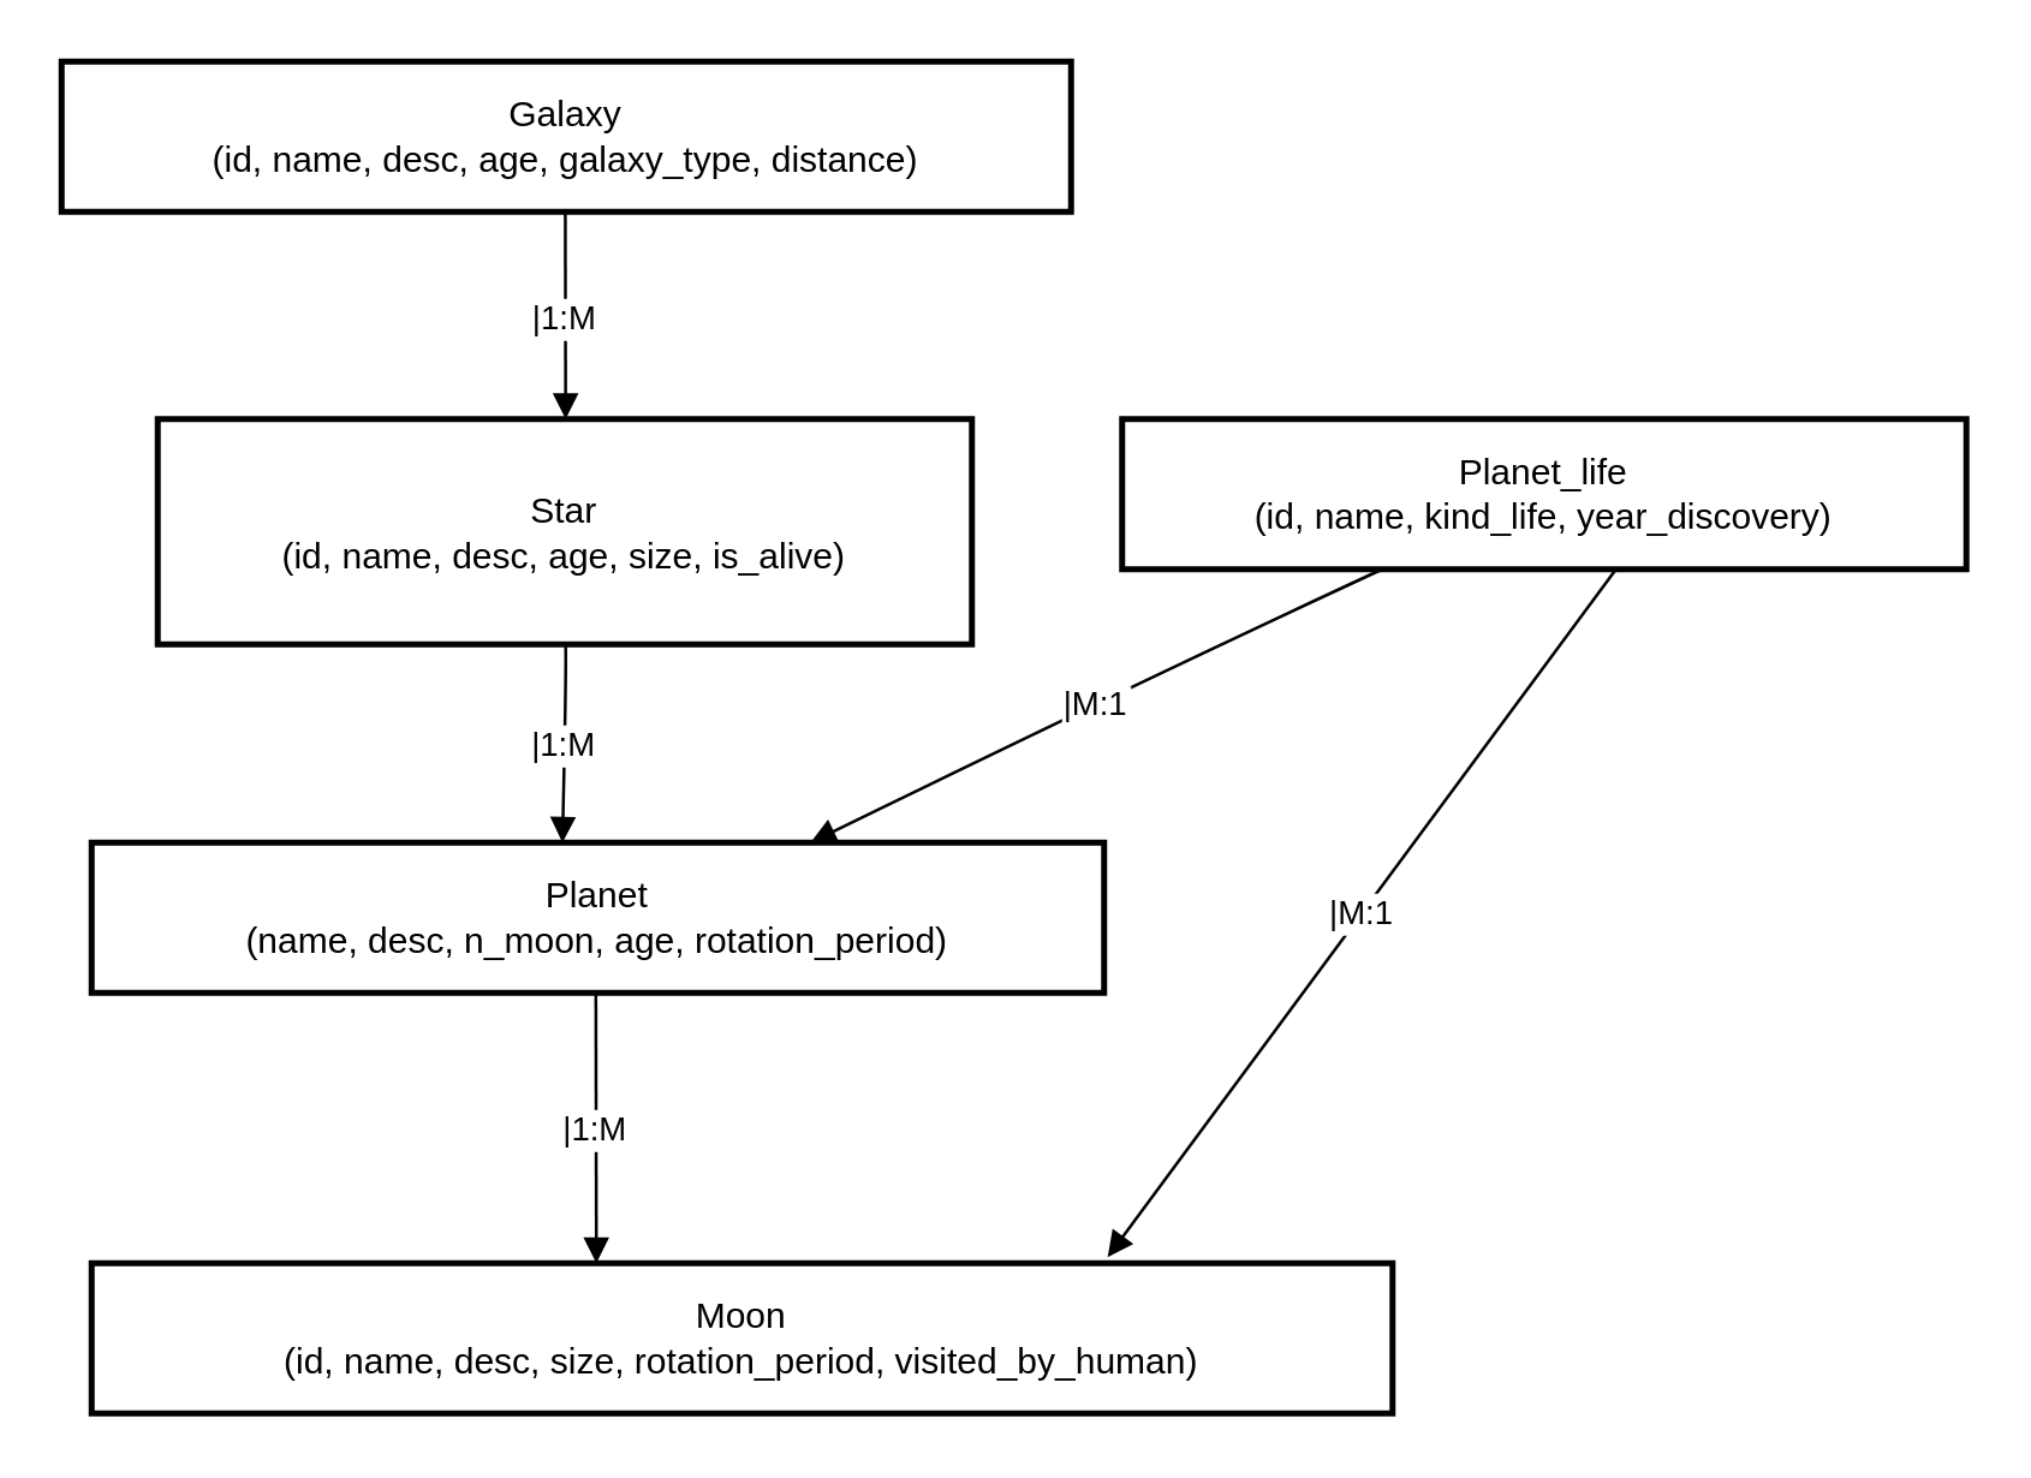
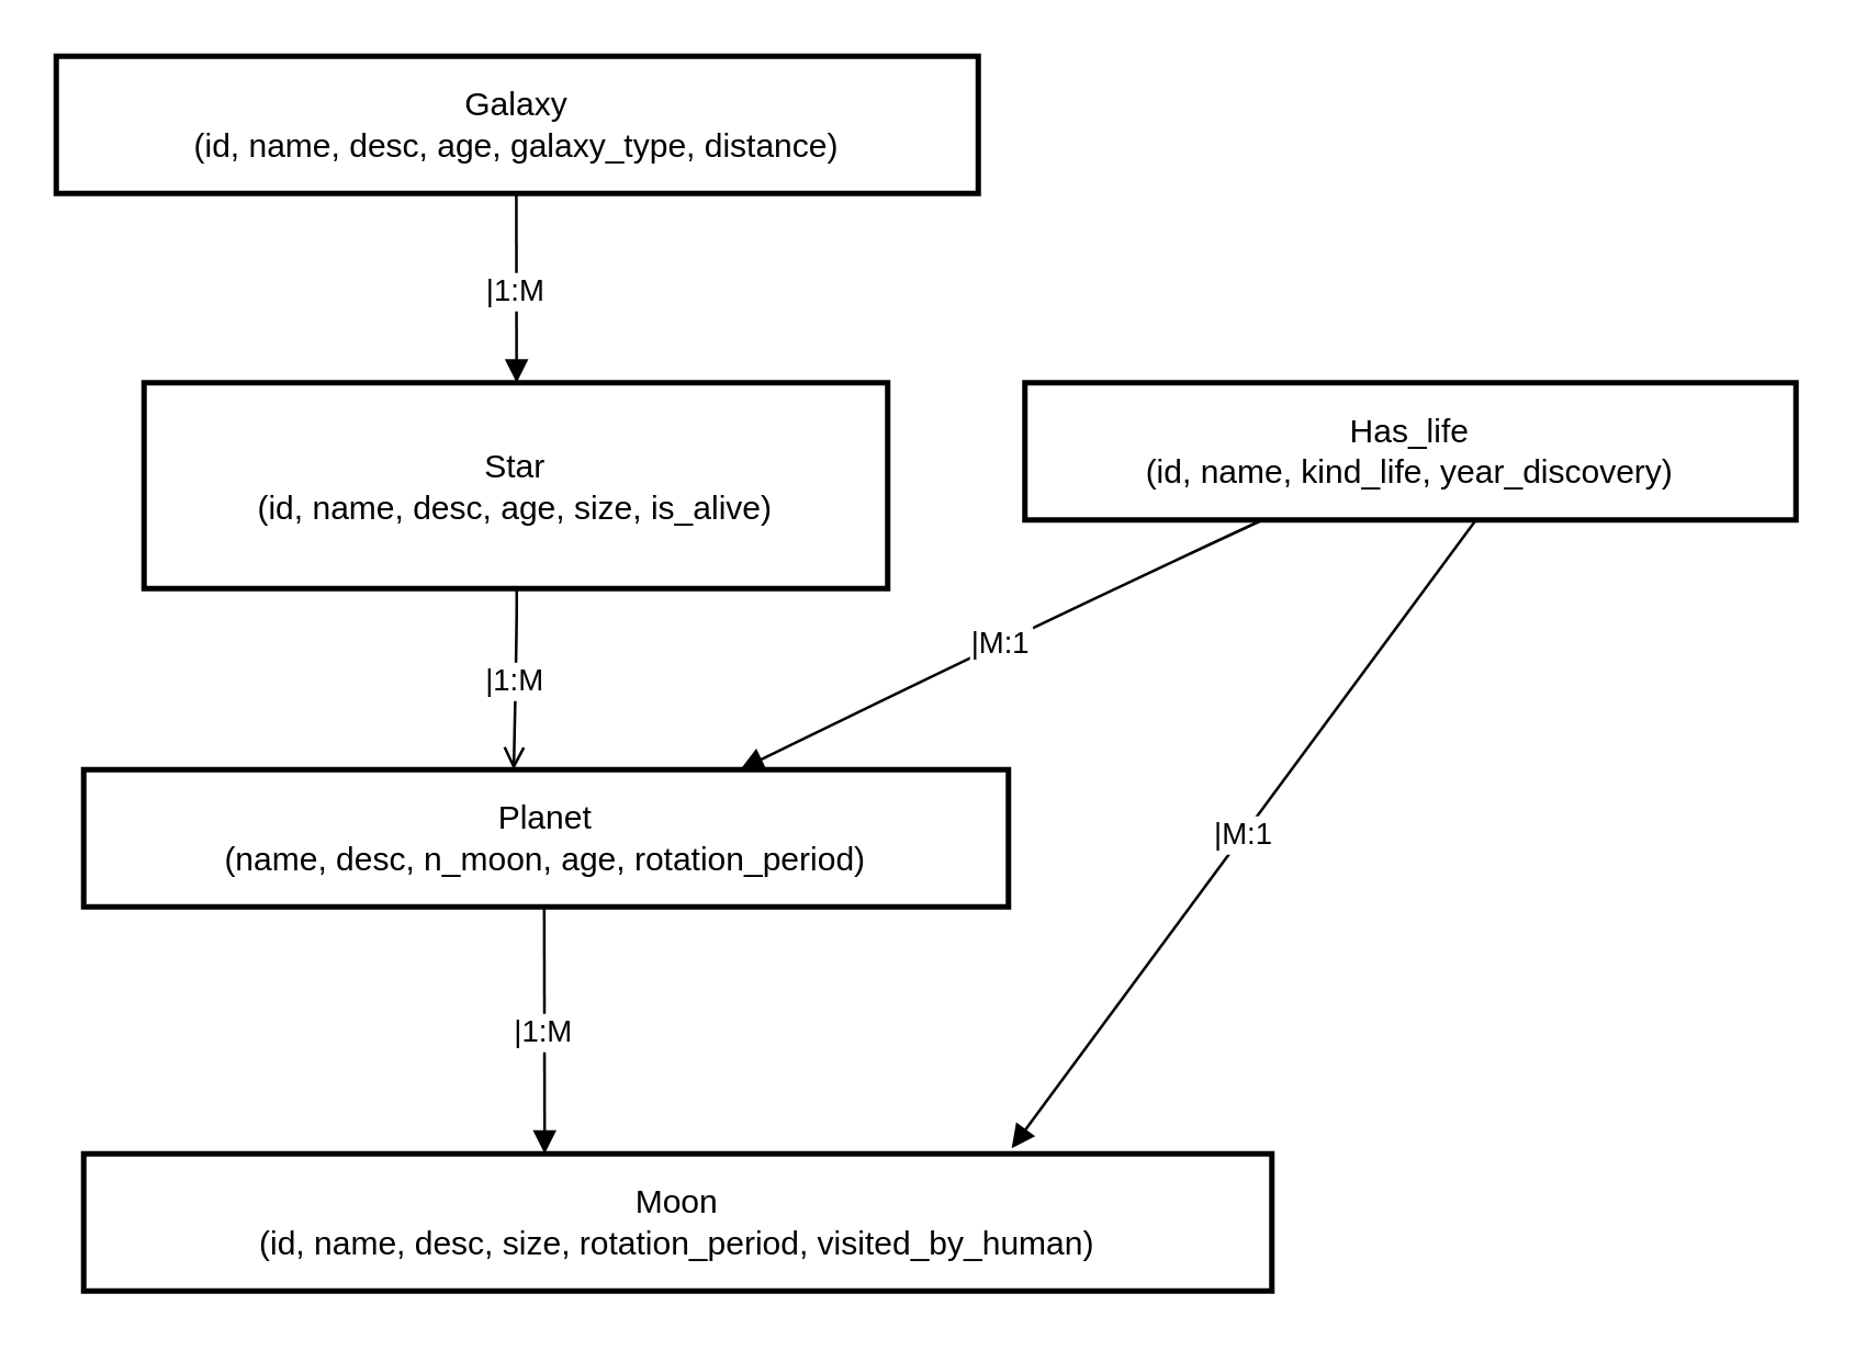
- <mxCell id="6" value="Planet_life &#10; (id, name, kind_life, year_discovery)" style="whiteSpace=wrap;strokeWidth=2;" vertex="1" parent="1"><mxGeometry x="373" y="139" width="281" height="50" as="geometry" /></mxCell>
+ <mxCell id="6" value="Has_life &#10; (id, name, kind_life, year_discovery)" style="whiteSpace=wrap;strokeWidth=2;" vertex="1" parent="1"><mxGeometry x="373" y="139" width="281" height="50" as="geometry" /></mxCell>
- <mxCell id="8" value="|1:M" style="curved=1;startArrow=none;endArrow=block;exitX=0.501;exitY=1;entryX=0.465;entryY=0;rounded=0;" edge="1" parent="1" source="3" target="4"><mxGeometry relative="1" as="geometry"><Array as="points"><mxPoint x="188" y="224" /></Array></mxGeometry></mxCell>
+ <mxCell id="8" value="|1:M" style="curved=1;startArrow=none;endArrow=open;exitX=0.501;exitY=1;entryX=0.465;entryY=0;rounded=0;" edge="1" parent="1" source="3" target="4"><mxGeometry relative="1" as="geometry"><Array as="points"><mxPoint x="188" y="224" /></Array></mxGeometry></mxCell>
